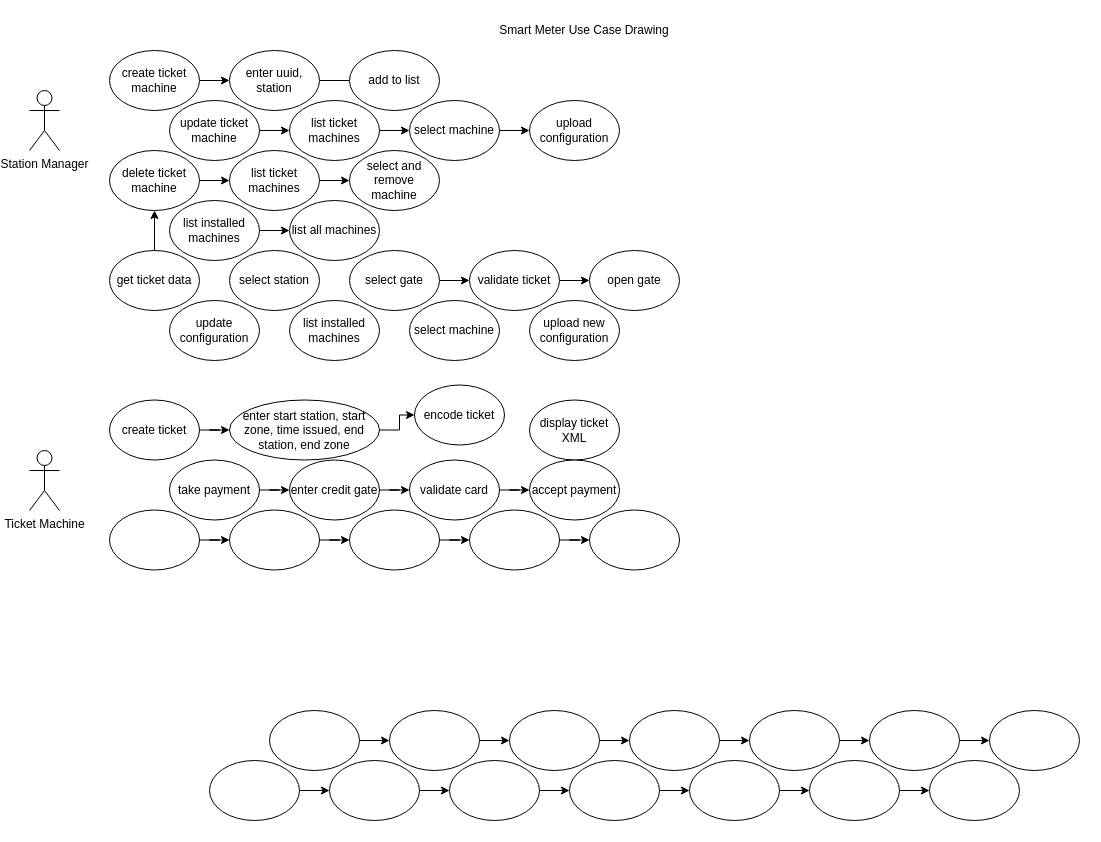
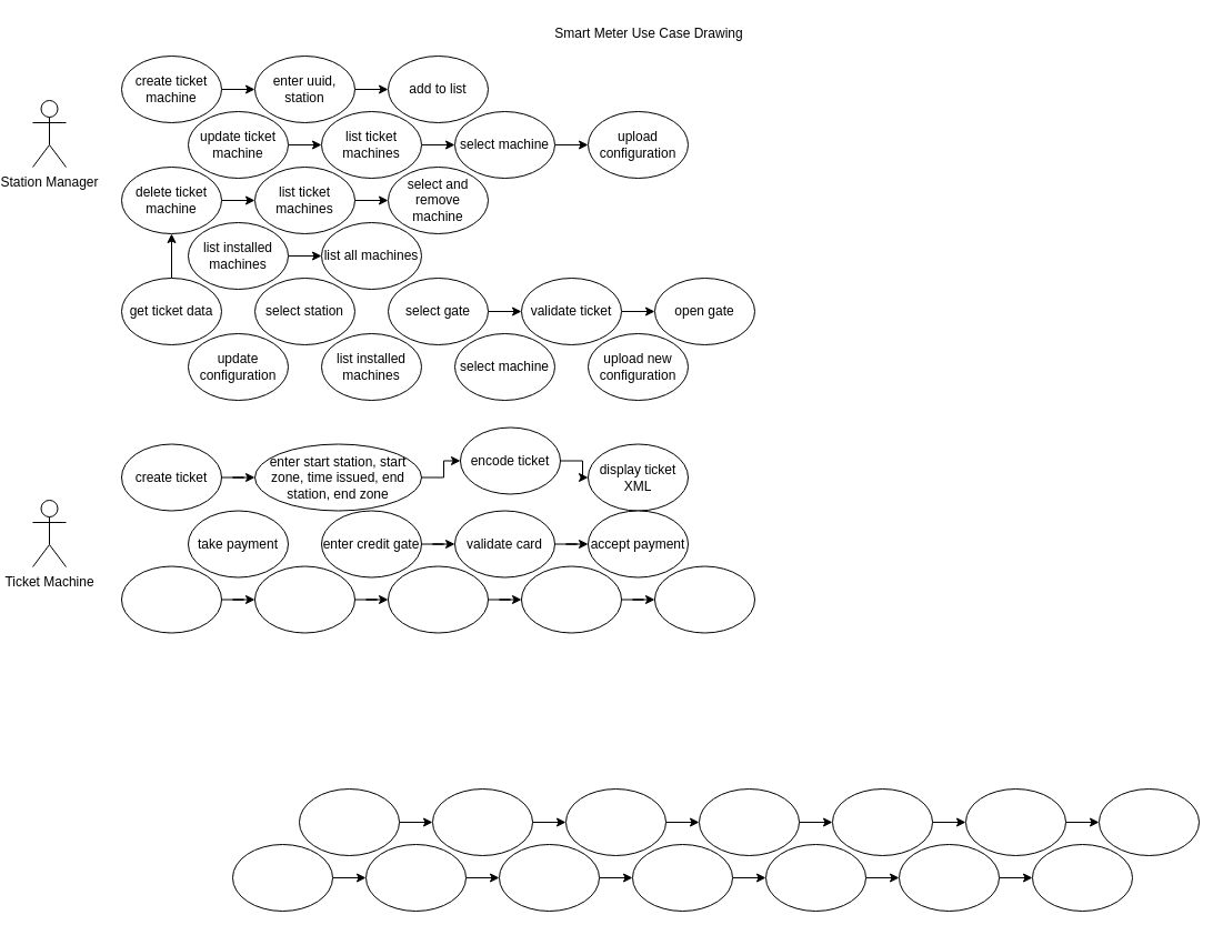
- <mxCell id="7" value="" style="edgeStyle=orthogonalEdgeStyle;rounded=0;orthogonalLoop=1;jettySize=auto;html=1;endArrow=none;" edge="1" parent="1" source="8" target="9"><mxGeometry relative="1" as="geometry" /></mxCell>
+ <mxCell id="7" value="" style="edgeStyle=orthogonalEdgeStyle;rounded=0;orthogonalLoop=1;jettySize=auto;html=1;" edge="1" parent="1" source="8" target="9"><mxGeometry relative="1" as="geometry" /></mxCell>
+ <mxCell id="66" value="" style="edgeStyle=orthogonalEdgeStyle;rounded=0;orthogonalLoop=1;jettySize=auto;html=1;" edge="1" parent="1" source="67" target="68"><mxGeometry relative="1" as="geometry" /></mxCell>
- <mxCell id="79" value="" style="edgeStyle=orthogonalEdgeStyle;rounded=0;orthogonalLoop=1;jettySize=auto;html=1;" edge="1" parent="1" source="80" target="82"><mxGeometry relative="1" as="geometry" /></mxCell>
